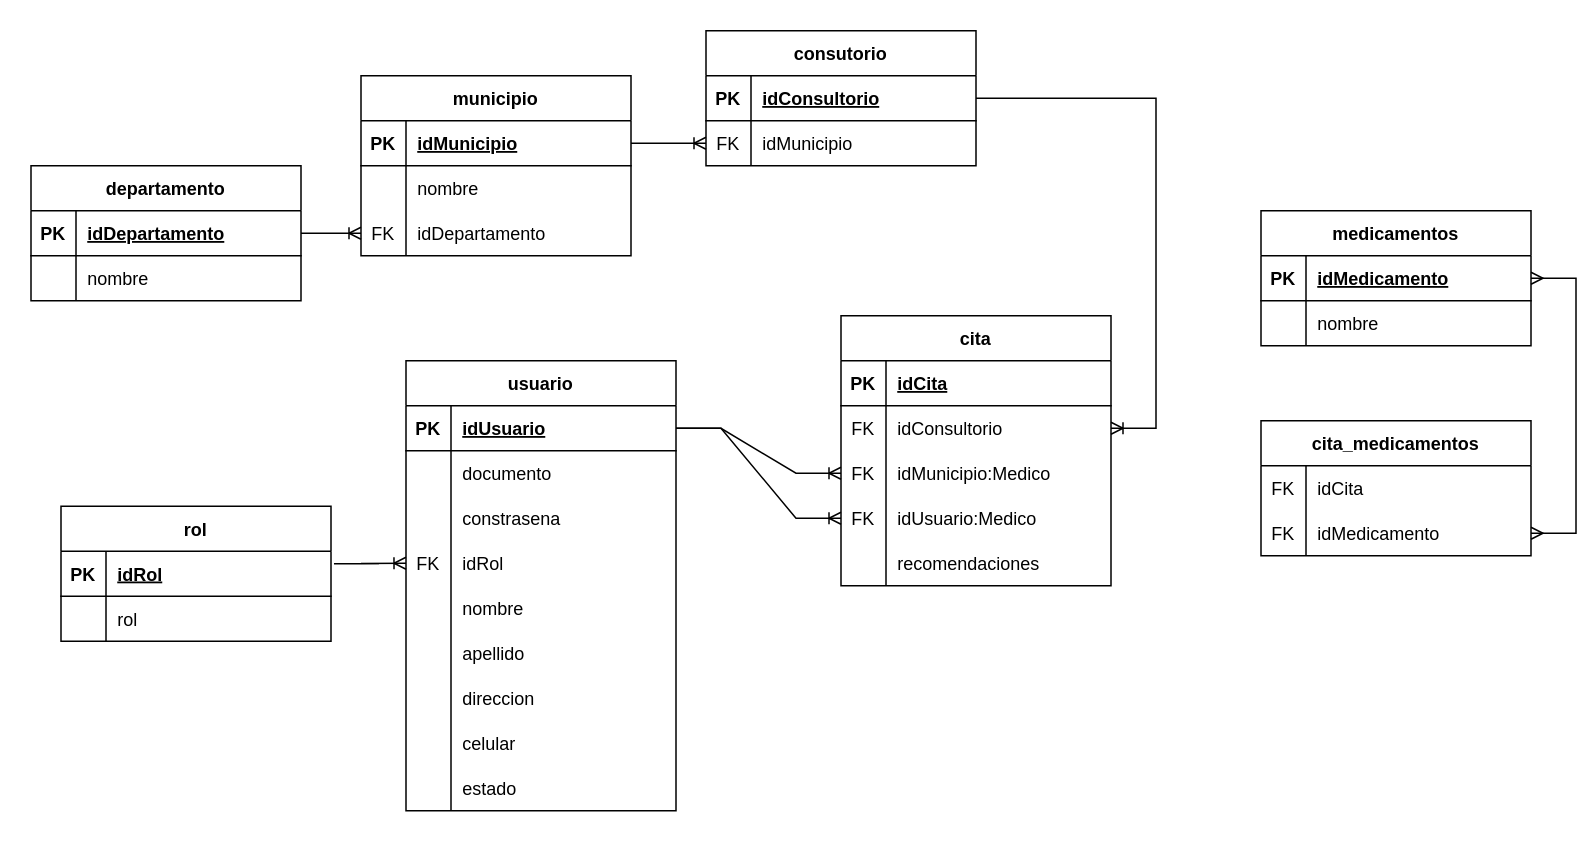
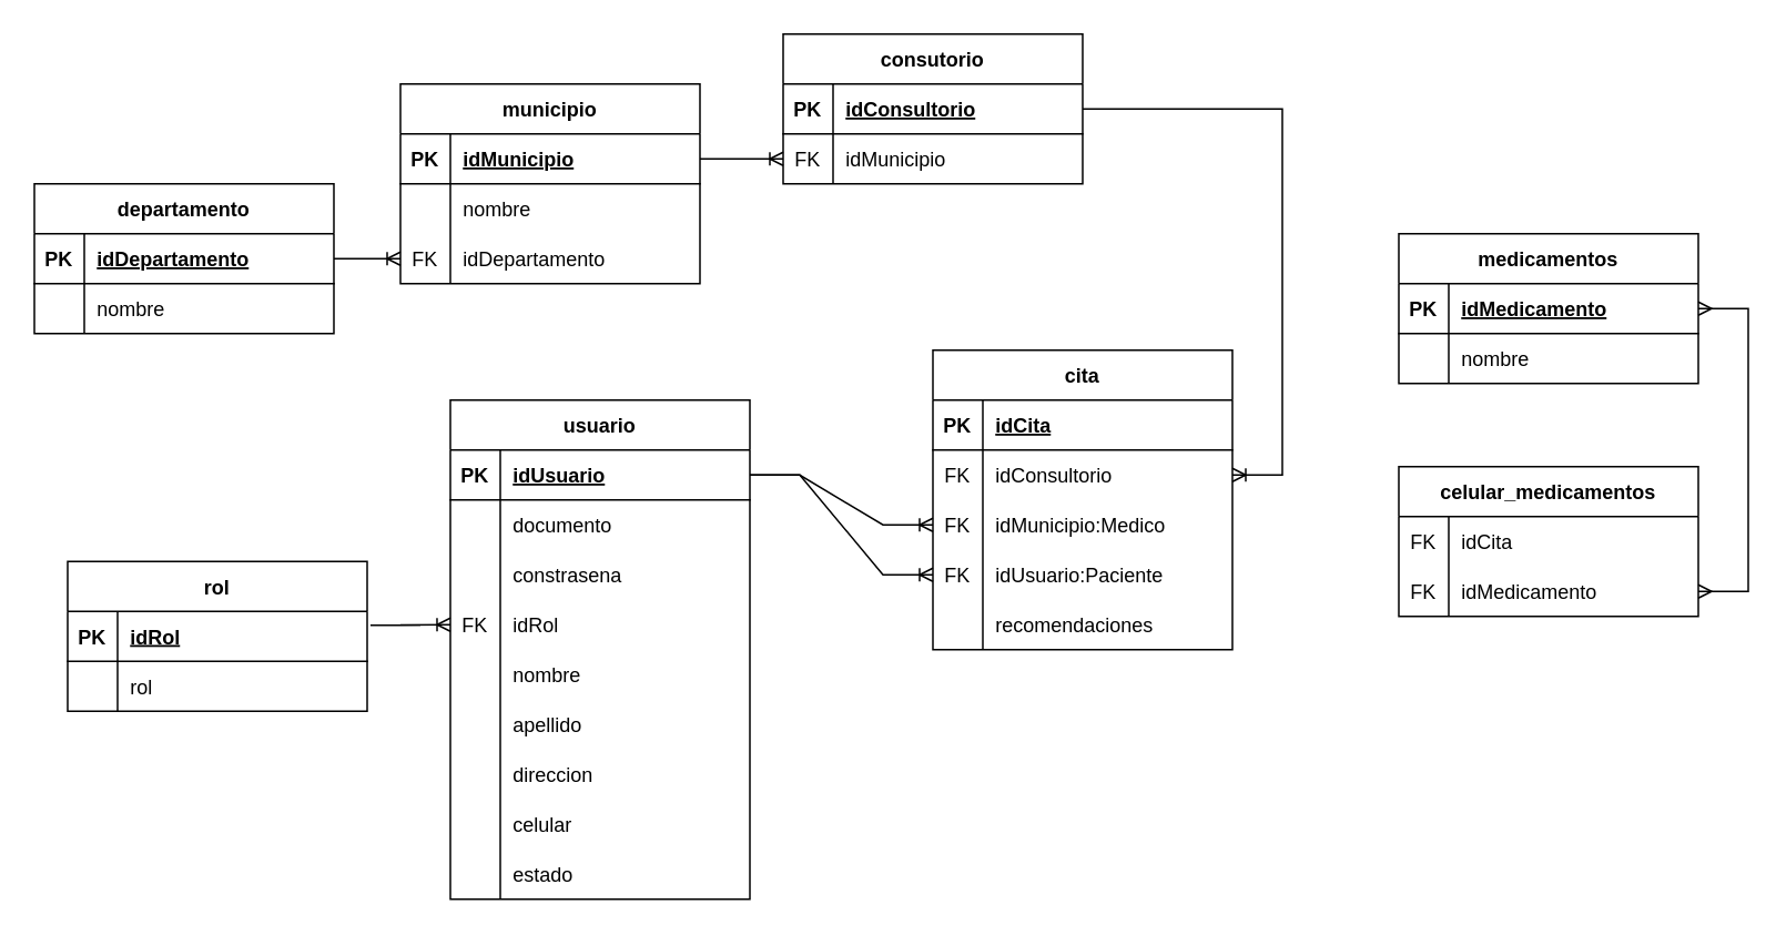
- <mxCell id="84" value="cita_medicamentos" style="shape=table;startSize=30;container=1;collapsible=1;childLayout=tableLayout;fixedRows=1;rowLines=0;fontStyle=1;align=center;resizeLast=1;" parent="1" vertex="1"><mxGeometry x="840" y="280" width="180" height="90" as="geometry" /></mxCell>
+ <mxCell id="84" value="celular_medicamentos" style="shape=table;startSize=30;container=1;collapsible=1;childLayout=tableLayout;fixedRows=1;rowLines=0;fontStyle=1;align=center;resizeLast=1;" parent="1" vertex="1"><mxGeometry x="840" y="280" width="180" height="90" as="geometry" /></mxCell>
- <mxCell id="73" value="idUsuario:Medico" style="shape=partialRectangle;connectable=0;fillColor=none;top=0;left=0;bottom=0;right=0;align=left;spacingLeft=6;overflow=hidden;" parent="71" vertex="1"><mxGeometry x="30" width="150" height="30" as="geometry"><mxRectangle width="150" height="30" as="alternateBounds" /></mxGeometry></mxCell>
+ <mxCell id="73" value="idUsuario:Paciente" style="shape=partialRectangle;connectable=0;fillColor=none;top=0;left=0;bottom=0;right=0;align=left;spacingLeft=6;overflow=hidden;" parent="71" vertex="1"><mxGeometry x="30" width="150" height="30" as="geometry"><mxRectangle width="150" height="30" as="alternateBounds" /></mxGeometry></mxCell>
